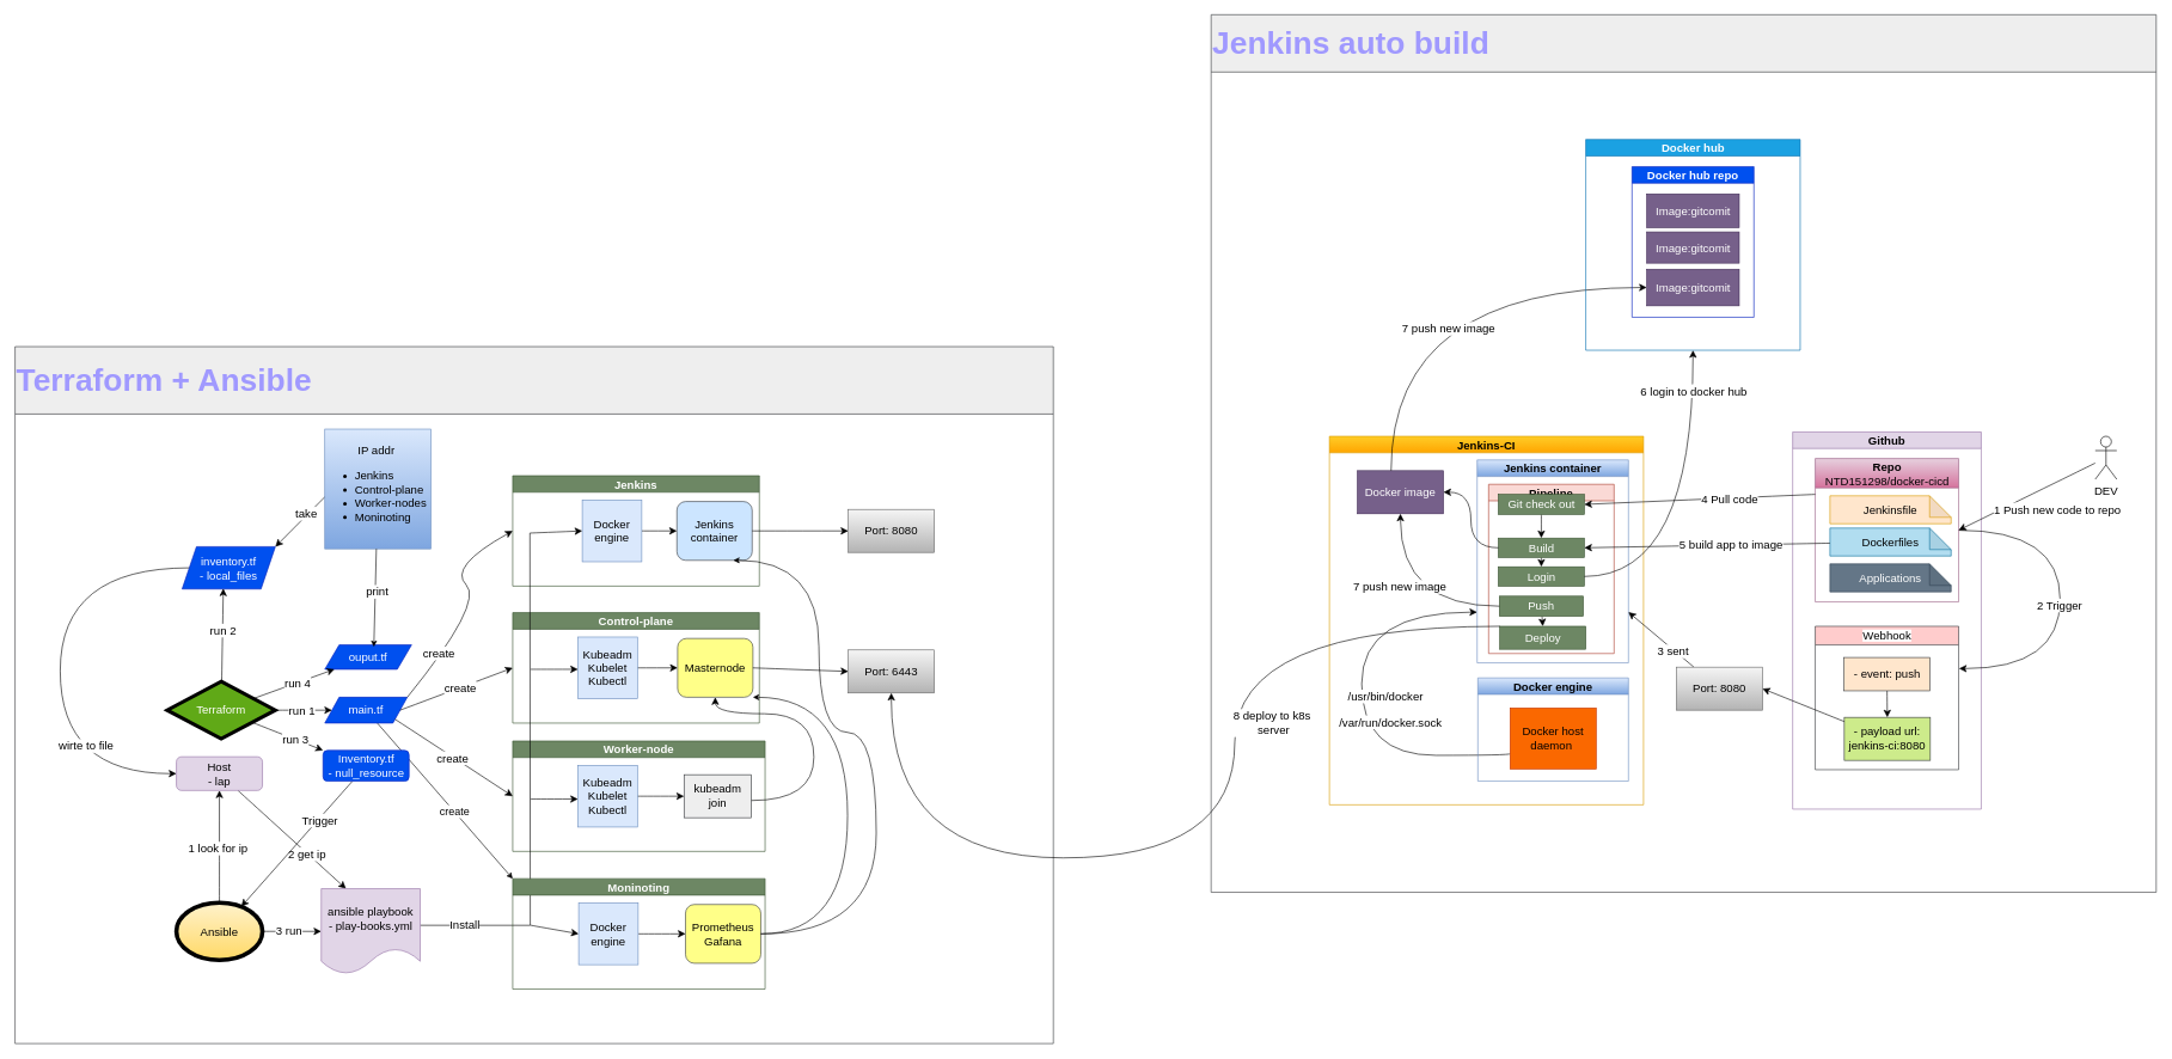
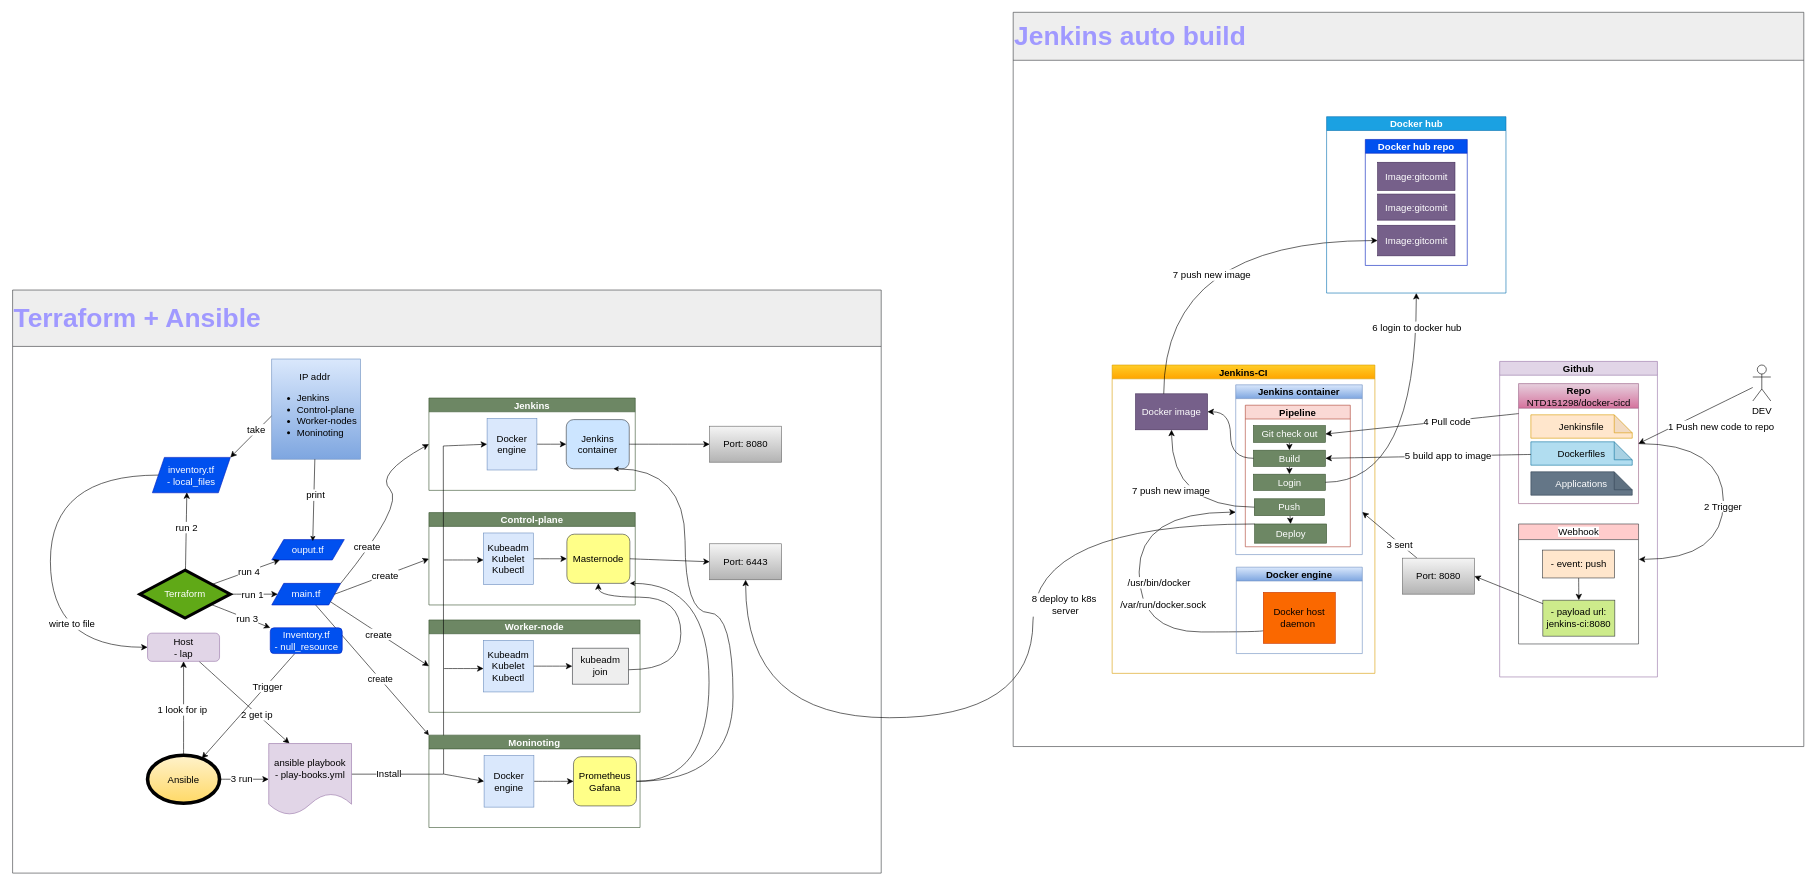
- <mxCell id="86" value="Git check out" style="rounded=0;whiteSpace=wrap;html=1;fontSize=16;fillColor=#6d8764;fontColor=#ffffff;strokeColor=#3A5431;" parent="84" vertex="1"><mxGeometry x="13.5" y="14" width="120" height="28" as="geometry" /></mxCell>
+ <mxCell id="86" value="Git check out" style="rounded=0;whiteSpace=wrap;html=1;fontSize=16;fillColor=#6d8764;fontColor=#ffffff;strokeColor=#3A5431;" parent="84" vertex="1"><mxGeometry x="13.5" y="34" width="120" height="28" as="geometry" /></mxCell>
